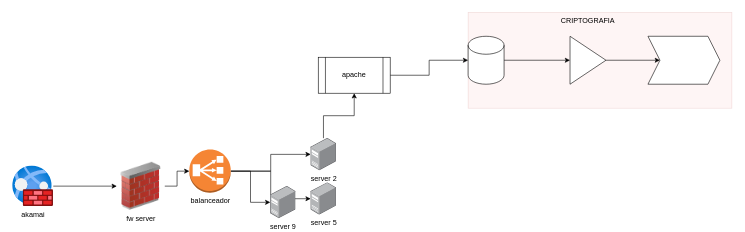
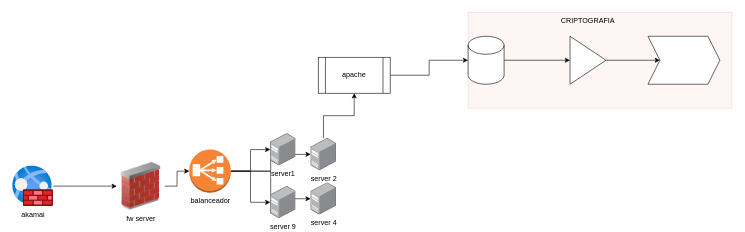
+ <mxCell id="11" value="server1" style="image;points=[];aspect=fixed;html=1;align=center;shadow=0;dashed=0;image=img/lib/allied_telesis/computer_and_terminals/Server_Desktop.svg;" vertex="1" parent="1"><mxGeometry x="450" y="222" width="42.6" height="54" as="geometry" /></mxCell>
+ <mxCell id="6" style="edgeStyle=orthogonalEdgeStyle;rounded=0;orthogonalLoop=1;jettySize=auto;html=1;" edge="1" parent="1" source="10" target="11"><mxGeometry relative="1" as="geometry" /></mxCell>
- <mxCell id="15" value="server 5" style="image;points=[];aspect=fixed;html=1;align=center;shadow=0;dashed=0;image=img/lib/allied_telesis/computer_and_terminals/Server_Desktop.svg;" vertex="1" parent="1"><mxGeometry x="517.4" y="304" width="42.6" height="54" as="geometry" /></mxCell>
+ <mxCell id="15" value="server 4" style="image;points=[];aspect=fixed;html=1;align=center;shadow=0;dashed=0;image=img/lib/allied_telesis/computer_and_terminals/Server_Desktop.svg;" vertex="1" parent="1"><mxGeometry x="517.4" y="304" width="42.6" height="54" as="geometry" /></mxCell>
